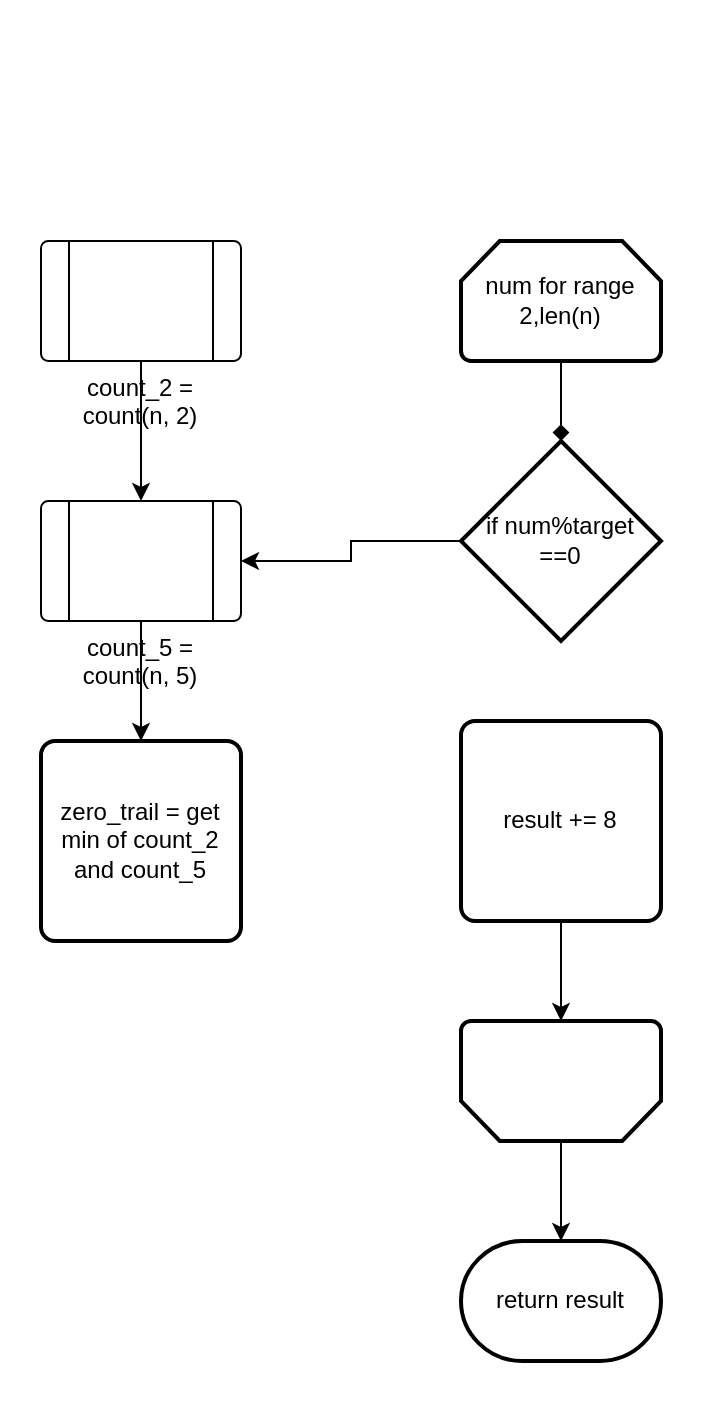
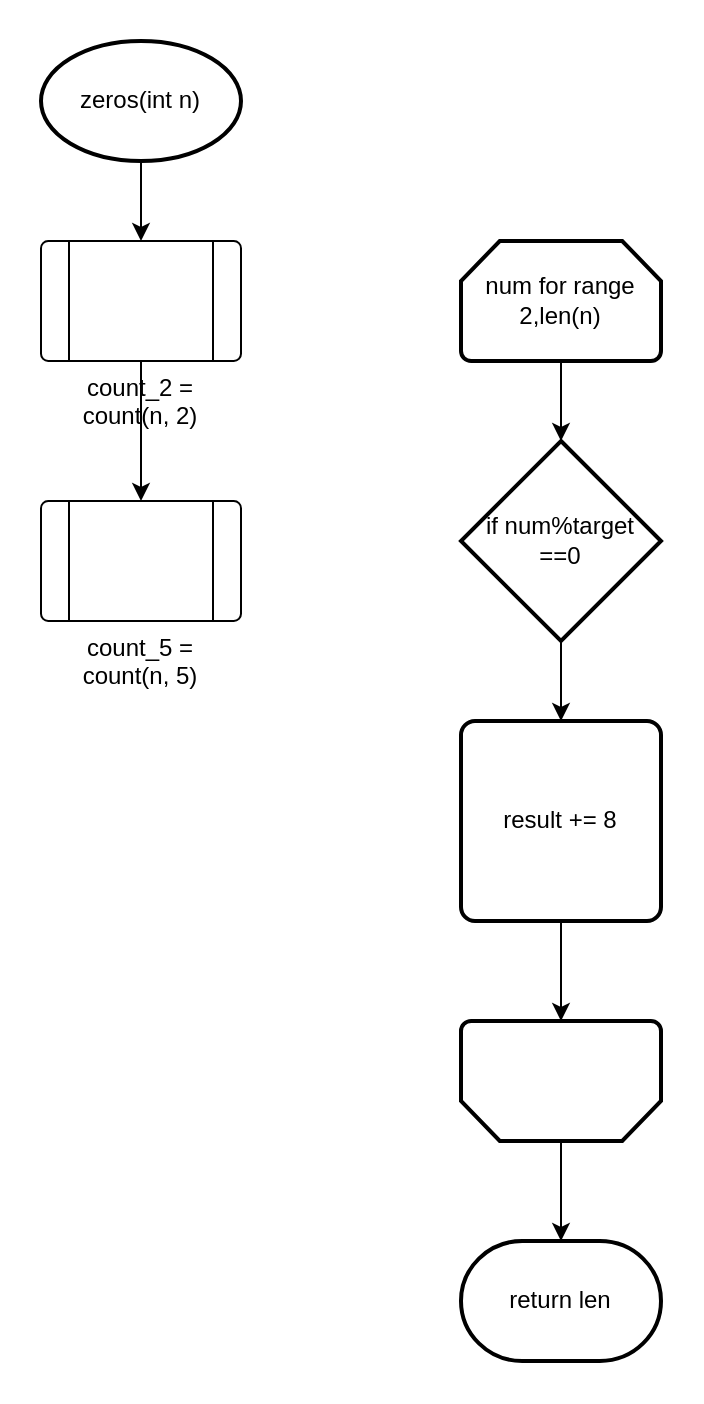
+ <mxCell id="3" value="zeros(int n)" style="strokeWidth=2;html=1;shape=mxgraph.flowchart.start_1;whiteSpace=wrap;" parent="1" vertex="1"><mxGeometry x="20" y="20" width="100" height="60" as="geometry" /></mxCell>
+ <mxCell id="2" style="edgeStyle=orthogonalEdgeStyle;rounded=0;orthogonalLoop=1;jettySize=auto;html=1;" parent="1" source="3" target="14" edge="1"><mxGeometry relative="1" as="geometry" /></mxCell>
- <mxCell id="4" style="edgeStyle=orthogonalEdgeStyle;rounded=0;orthogonalLoop=1;jettySize=auto;html=1;entryX=0.5;entryY=0;entryDx=0;entryDy=0;entryPerimeter=0;endArrow=diamond;" parent="1" source="5" target="9" edge="1"><mxGeometry relative="1" as="geometry" /></mxCell>
+ <mxCell id="4" style="edgeStyle=orthogonalEdgeStyle;rounded=0;orthogonalLoop=1;jettySize=auto;html=1;entryX=0.5;entryY=0;entryDx=0;entryDy=0;entryPerimeter=0;" parent="1" source="5" target="9" edge="1"><mxGeometry relative="1" as="geometry" /></mxCell>
- <mxCell id="8" style="edgeStyle=orthogonalEdgeStyle;rounded=0;orthogonalLoop=1;jettySize=auto;html=1;" parent="1" source="9" target="16" edge="1"><mxGeometry relative="1" as="geometry" /></mxCell>
+ <mxCell id="8" style="edgeStyle=orthogonalEdgeStyle;rounded=0;orthogonalLoop=1;jettySize=auto;html=1;" parent="1" source="9" target="7" edge="1"><mxGeometry relative="1" as="geometry" /></mxCell>
- <mxCell id="15" style="edgeStyle=orthogonalEdgeStyle;rounded=0;orthogonalLoop=1;jettySize=auto;html=1;entryX=0.5;entryY=0;entryDx=0;entryDy=0;" parent="1" source="16" target="17" edge="1"><mxGeometry relative="1" as="geometry" /></mxCell>
- <mxCell id="17" value="zero_trail = get min of count_2 and count_5" style="rounded=1;whiteSpace=wrap;html=1;absoluteArcSize=1;arcSize=14;strokeWidth=2;" parent="1" vertex="1"><mxGeometry x="20" y="370" width="100" height="100" as="geometry" /></mxCell>
- <mxCell id="12" value="return result" style="strokeWidth=2;html=1;shape=mxgraph.flowchart.terminator;whiteSpace=wrap;" parent="1" vertex="1"><mxGeometry x="230" y="620" width="100" height="60" as="geometry" /></mxCell>
+ <mxCell id="12" value="return len" style="strokeWidth=2;html=1;shape=mxgraph.flowchart.terminator;whiteSpace=wrap;" parent="1" vertex="1"><mxGeometry x="230" y="620" width="100" height="60" as="geometry" /></mxCell>
